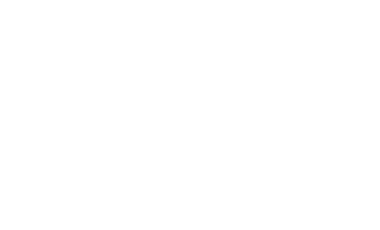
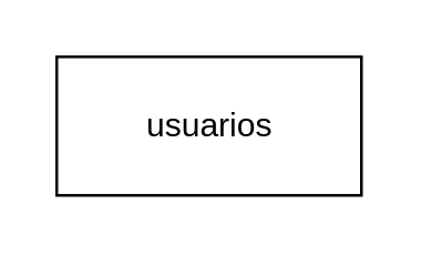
+ <mxCell id="2" value="usuarios" style="html=1;" vertex="1" parent="1"><mxGeometry x="20" y="20" width="110" height="50" as="geometry" /></mxCell>
